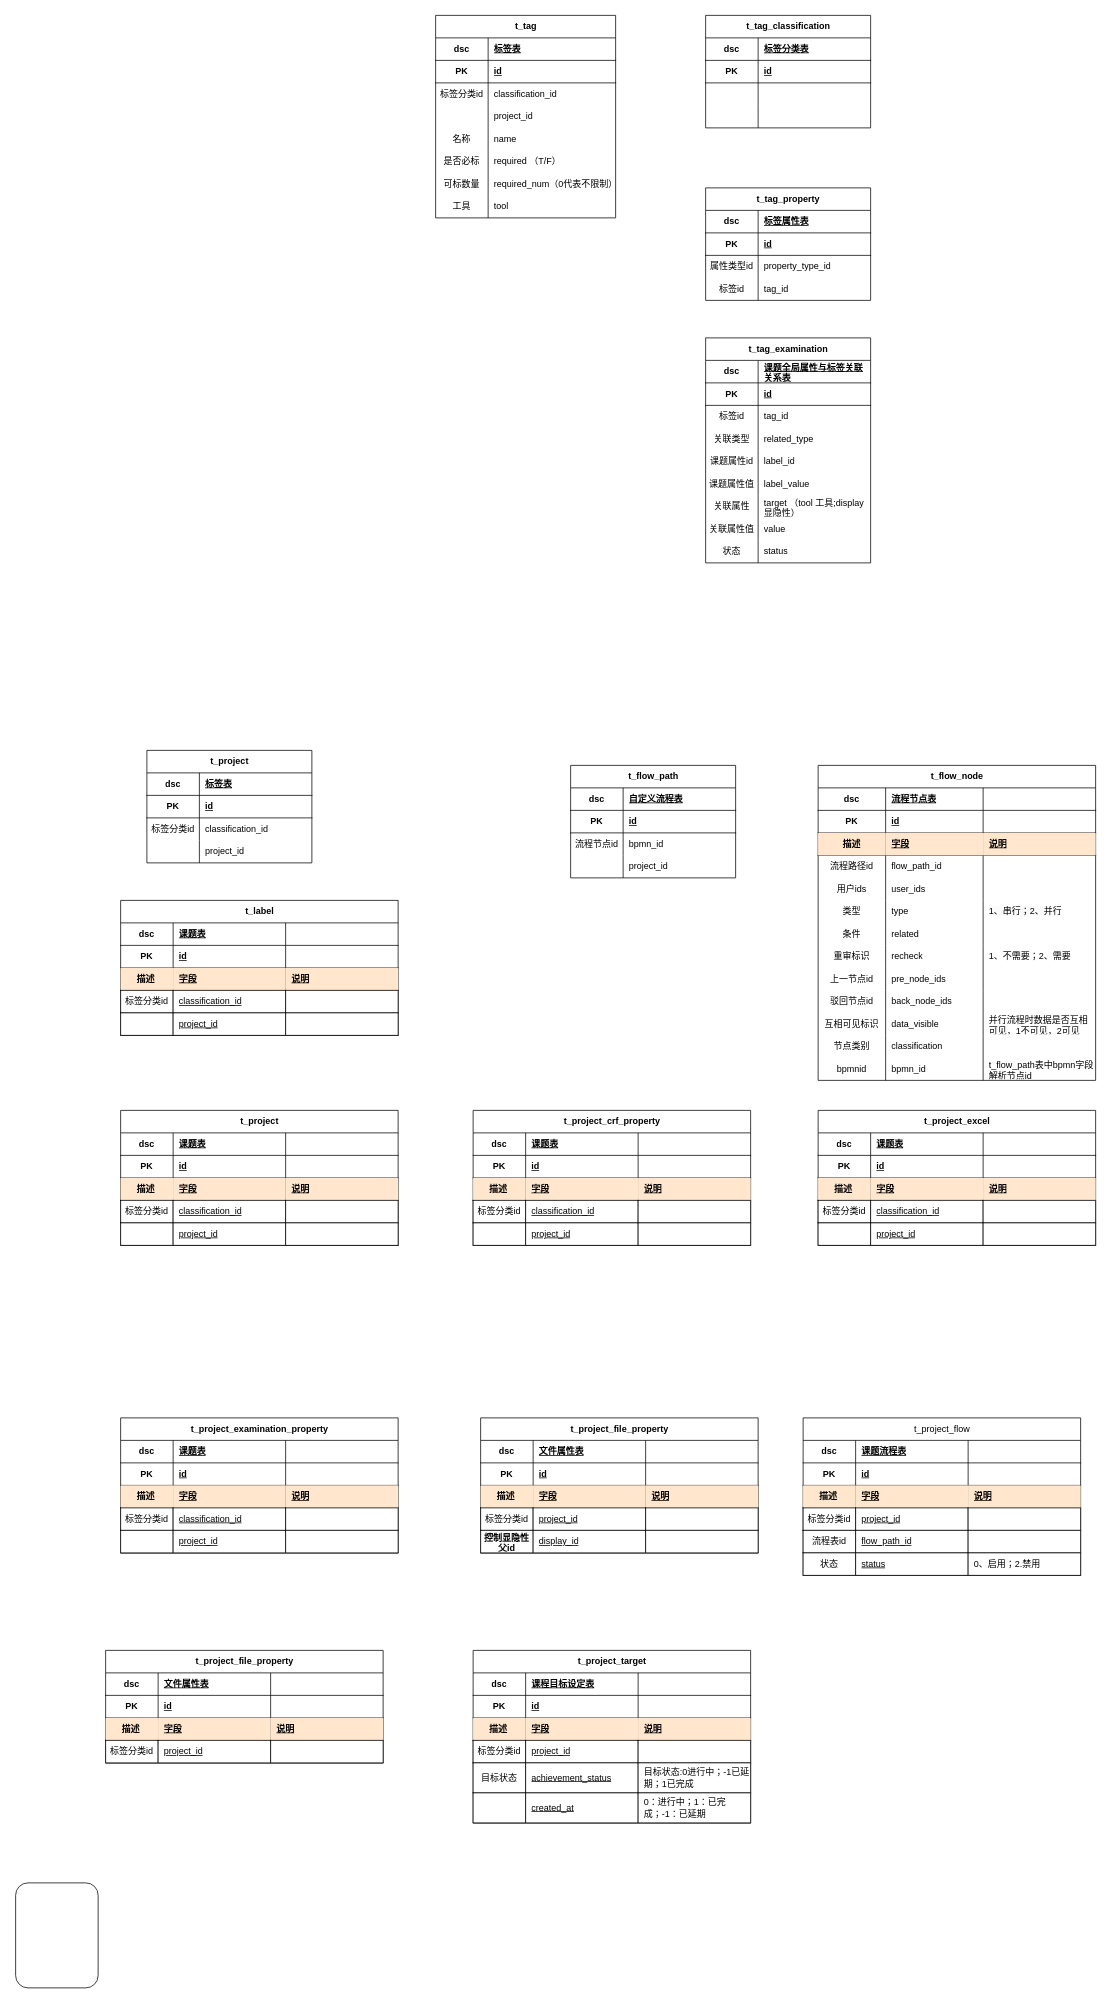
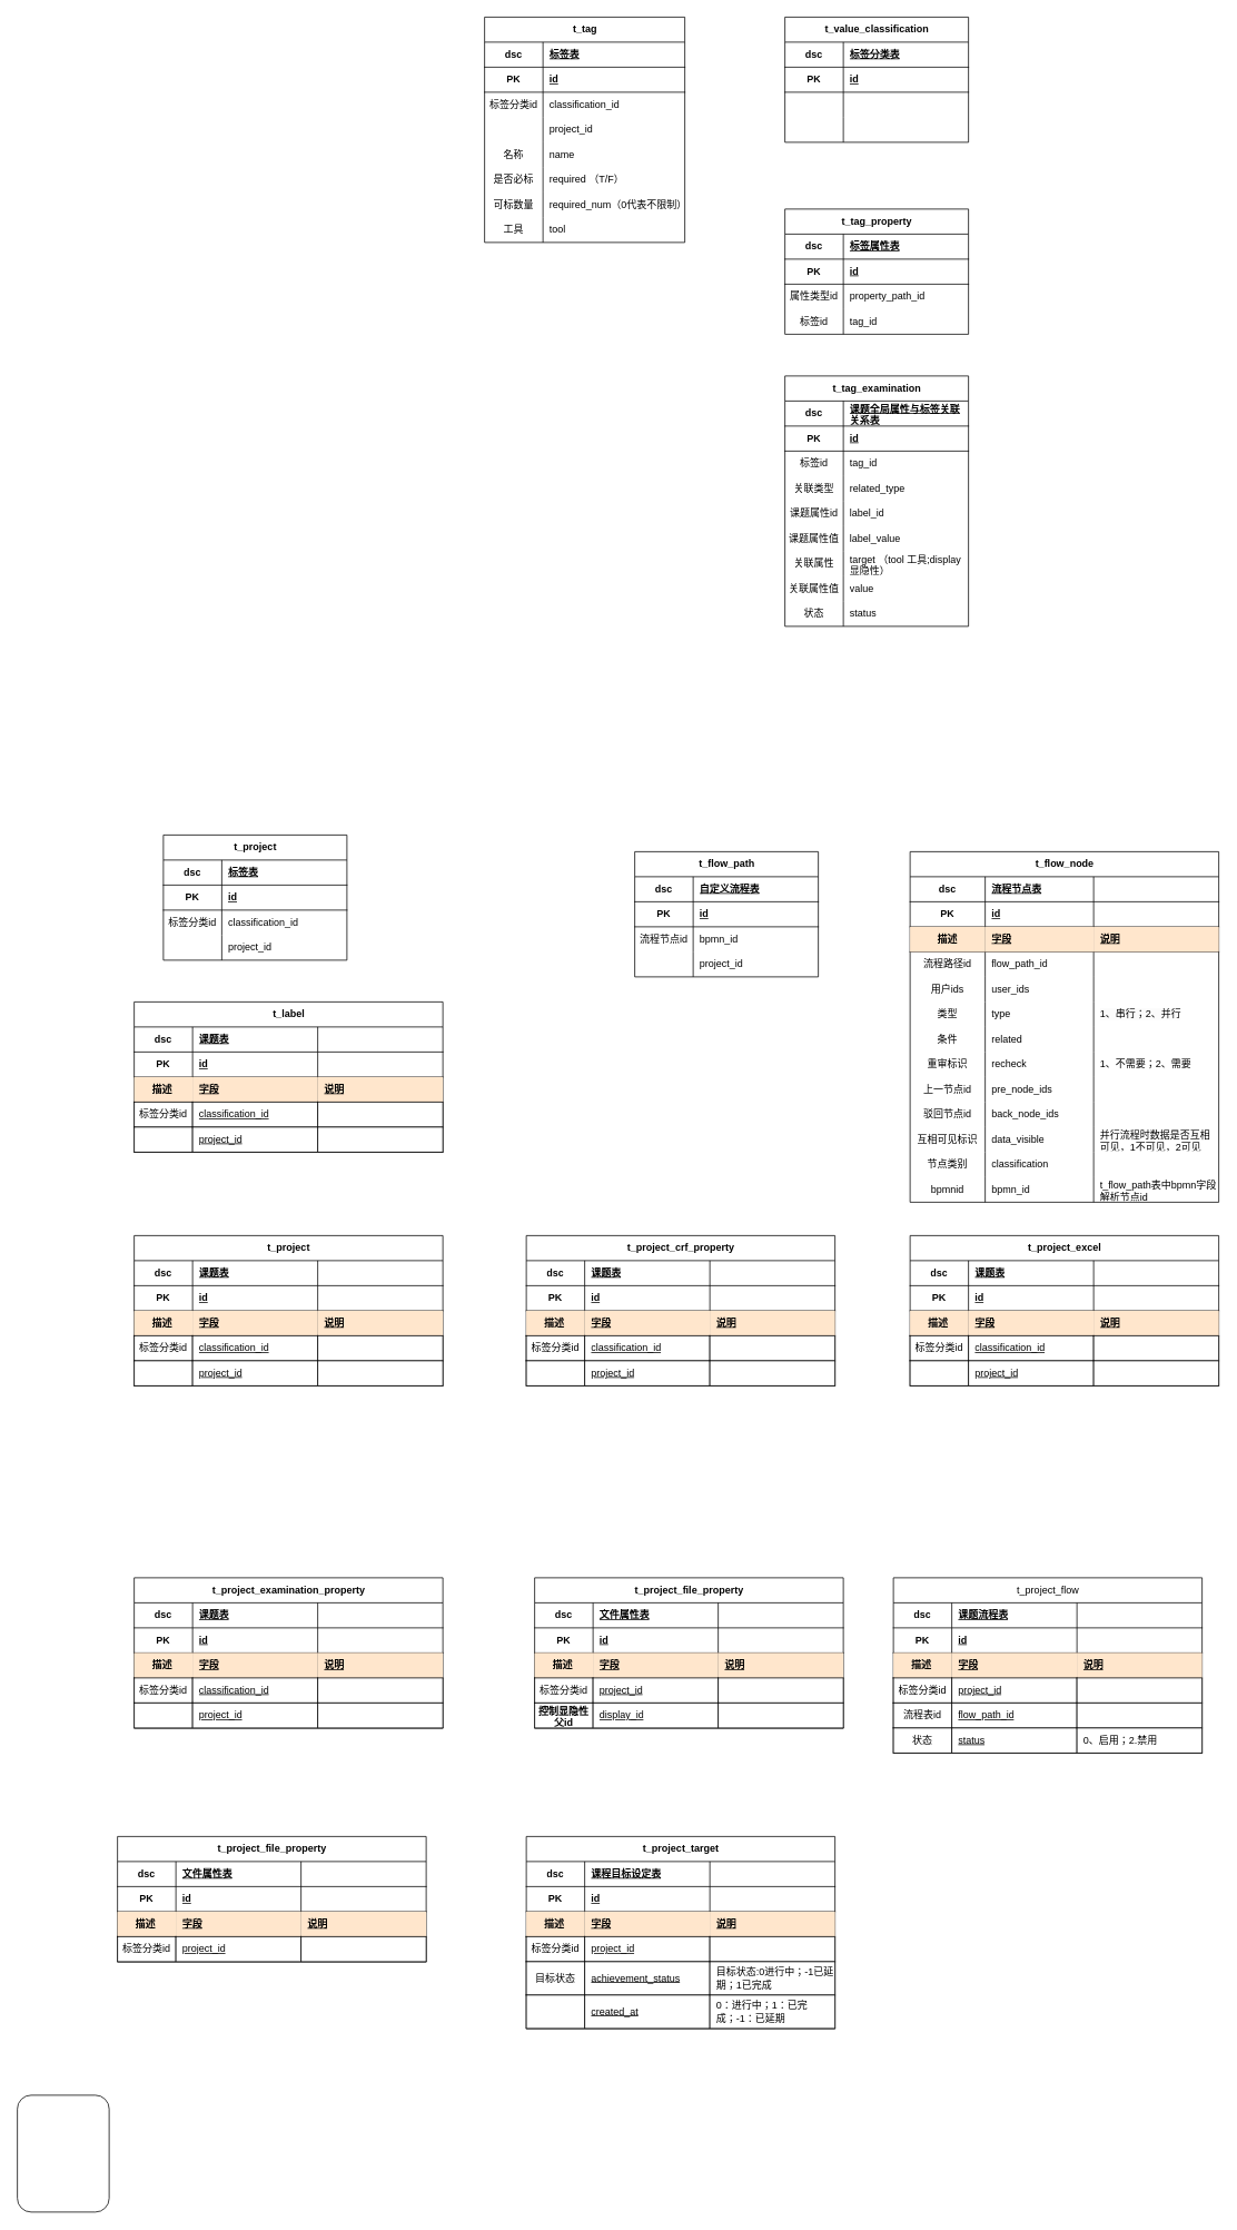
- <mxCell id="27" value="t_tag_classification" style="shape=table;startSize=30;container=1;collapsible=1;childLayout=tableLayout;fixedRows=1;rowLines=0;fontStyle=1;align=center;resizeLast=1;html=1;" vertex="1" parent="1"><mxGeometry x="940" y="20" width="220" height="150" as="geometry" /></mxCell>
+ <mxCell id="27" value="t_value_classification" style="shape=table;startSize=30;container=1;collapsible=1;childLayout=tableLayout;fixedRows=1;rowLines=0;fontStyle=1;align=center;resizeLast=1;html=1;" vertex="1" parent="1"><mxGeometry x="940" y="20" width="220" height="150" as="geometry" /></mxCell>
- <mxCell id="49" value="property_type_id" style="shape=partialRectangle;connectable=0;fillColor=none;top=0;left=0;bottom=0;right=0;align=left;spacingLeft=6;overflow=hidden;whiteSpace=wrap;html=1;" vertex="1" parent="47"><mxGeometry x="70" width="150" height="30" as="geometry"><mxRectangle width="150" height="30" as="alternateBounds" /></mxGeometry></mxCell>
+ <mxCell id="49" value="property_path_id" style="shape=partialRectangle;connectable=0;fillColor=none;top=0;left=0;bottom=0;right=0;align=left;spacingLeft=6;overflow=hidden;whiteSpace=wrap;html=1;" vertex="1" parent="47"><mxGeometry x="70" width="150" height="30" as="geometry"><mxRectangle width="150" height="30" as="alternateBounds" /></mxGeometry></mxCell>
